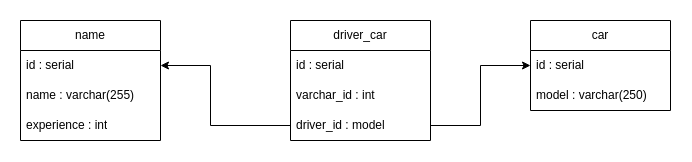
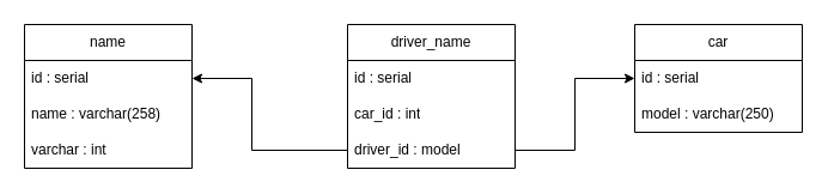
- <mxCell id="9" value="driver_car" style="swimlane;fontStyle=0;childLayout=stackLayout;horizontal=1;startSize=30;horizontalStack=0;resizeParent=1;resizeParentMax=0;resizeLast=0;collapsible=1;marginBottom=0;whiteSpace=wrap;html=1;" parent="1" vertex="1"><mxGeometry x="290" y="20" width="140" height="120" as="geometry" /></mxCell>
+ <mxCell id="9" value="driver_name" style="swimlane;fontStyle=0;childLayout=stackLayout;horizontal=1;startSize=30;horizontalStack=0;resizeParent=1;resizeParentMax=0;resizeLast=0;collapsible=1;marginBottom=0;whiteSpace=wrap;html=1;" parent="1" vertex="1"><mxGeometry x="290" y="20" width="140" height="120" as="geometry" /></mxCell>
- <mxCell id="7" value="name : varchar(255)" style="text;strokeColor=none;fillColor=none;align=left;verticalAlign=middle;spacingLeft=4;spacingRight=4;overflow=hidden;points=[[0,0.5],[1,0.5]];portConstraint=eastwest;rotatable=0;whiteSpace=wrap;html=1;" parent="5" vertex="1"><mxGeometry y="60" width="140" height="30" as="geometry" /></mxCell>
+ <mxCell id="7" value="name : varchar(258)" style="text;strokeColor=none;fillColor=none;align=left;verticalAlign=middle;spacingLeft=4;spacingRight=4;overflow=hidden;points=[[0,0.5],[1,0.5]];portConstraint=eastwest;rotatable=0;whiteSpace=wrap;html=1;" parent="5" vertex="1"><mxGeometry y="60" width="140" height="30" as="geometry" /></mxCell>
- <mxCell id="11" value="varchar_id : int" style="text;strokeColor=none;fillColor=none;align=left;verticalAlign=middle;spacingLeft=4;spacingRight=4;overflow=hidden;points=[[0,0.5],[1,0.5]];portConstraint=eastwest;rotatable=0;whiteSpace=wrap;html=1;" parent="9" vertex="1"><mxGeometry y="60" width="140" height="30" as="geometry" /></mxCell>
+ <mxCell id="11" value="car_id : int" style="text;strokeColor=none;fillColor=none;align=left;verticalAlign=middle;spacingLeft=4;spacingRight=4;overflow=hidden;points=[[0,0.5],[1,0.5]];portConstraint=eastwest;rotatable=0;whiteSpace=wrap;html=1;" parent="9" vertex="1"><mxGeometry y="60" width="140" height="30" as="geometry" /></mxCell>
- <mxCell id="8" value="experience : int" style="text;strokeColor=none;fillColor=none;align=left;verticalAlign=middle;spacingLeft=4;spacingRight=4;overflow=hidden;points=[[0,0.5],[1,0.5]];portConstraint=eastwest;rotatable=0;whiteSpace=wrap;html=1;" parent="5" vertex="1"><mxGeometry y="90" width="140" height="30" as="geometry" /></mxCell>
+ <mxCell id="8" value="varchar : int" style="text;strokeColor=none;fillColor=none;align=left;verticalAlign=middle;spacingLeft=4;spacingRight=4;overflow=hidden;points=[[0,0.5],[1,0.5]];portConstraint=eastwest;rotatable=0;whiteSpace=wrap;html=1;" parent="5" vertex="1"><mxGeometry y="90" width="140" height="30" as="geometry" /></mxCell>
